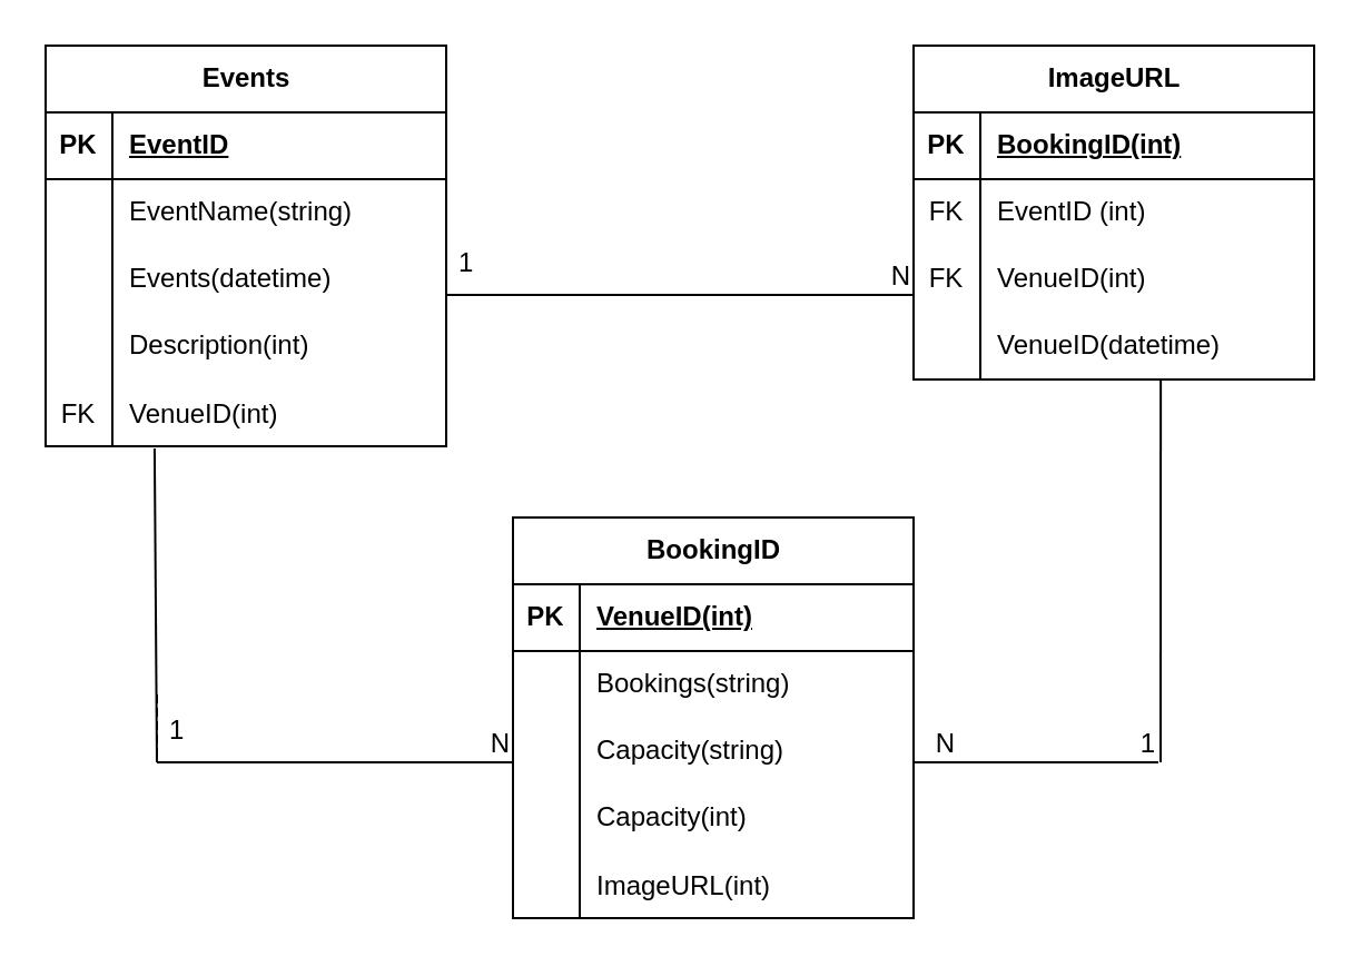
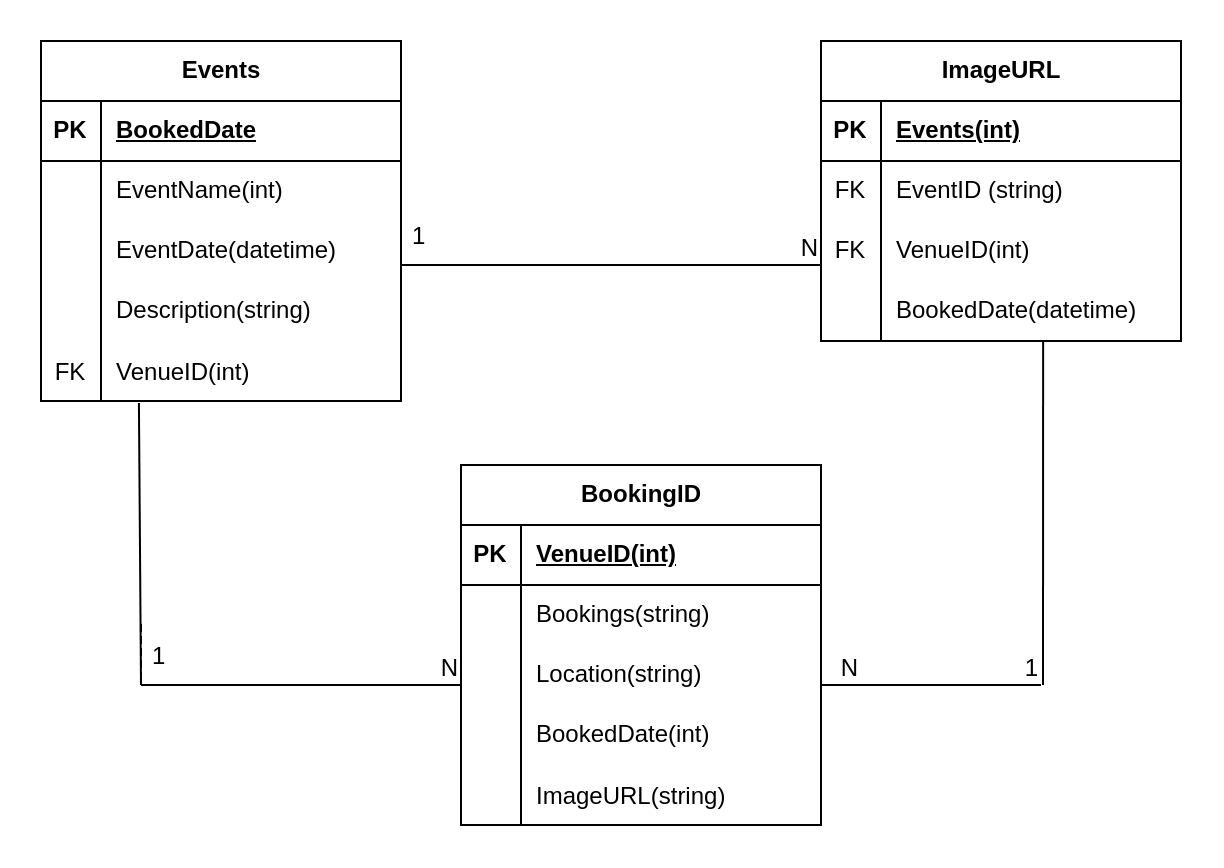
- <mxCell id="5" value="EventID" style="shape=partialRectangle;connectable=0;fillColor=none;top=0;left=0;bottom=0;right=0;align=left;spacingLeft=6;fontStyle=5;overflow=hidden;whiteSpace=wrap;html=1;" vertex="1" parent="3"><mxGeometry x="30" width="150" height="30" as="geometry"><mxRectangle width="150" height="30" as="alternateBounds" /></mxGeometry></mxCell>
+ <mxCell id="5" value="BookedDate" style="shape=partialRectangle;connectable=0;fillColor=none;top=0;left=0;bottom=0;right=0;align=left;spacingLeft=6;fontStyle=5;overflow=hidden;whiteSpace=wrap;html=1;" vertex="1" parent="3"><mxGeometry x="30" width="150" height="30" as="geometry"><mxRectangle width="150" height="30" as="alternateBounds" /></mxGeometry></mxCell>
- <mxCell id="21" value="BookingID(int)" style="shape=partialRectangle;connectable=0;fillColor=none;top=0;left=0;bottom=0;right=0;align=left;spacingLeft=6;fontStyle=5;overflow=hidden;whiteSpace=wrap;html=1;" vertex="1" parent="19"><mxGeometry x="30" width="150" height="30" as="geometry"><mxRectangle width="150" height="30" as="alternateBounds" /></mxGeometry></mxCell>
+ <mxCell id="21" value="Events(int)" style="shape=partialRectangle;connectable=0;fillColor=none;top=0;left=0;bottom=0;right=0;align=left;spacingLeft=6;fontStyle=5;overflow=hidden;whiteSpace=wrap;html=1;" vertex="1" parent="19"><mxGeometry x="30" width="150" height="30" as="geometry"><mxRectangle width="150" height="30" as="alternateBounds" /></mxGeometry></mxCell>
- <mxCell id="8" value="EventName(string)" style="shape=partialRectangle;connectable=0;fillColor=none;top=0;left=0;bottom=0;right=0;align=left;spacingLeft=6;overflow=hidden;whiteSpace=wrap;html=1;" vertex="1" parent="6"><mxGeometry x="30" width="150" height="30" as="geometry"><mxRectangle width="150" height="30" as="alternateBounds" /></mxGeometry></mxCell>
+ <mxCell id="8" value="EventName(int)" style="shape=partialRectangle;connectable=0;fillColor=none;top=0;left=0;bottom=0;right=0;align=left;spacingLeft=6;overflow=hidden;whiteSpace=wrap;html=1;" vertex="1" parent="6"><mxGeometry x="30" width="150" height="30" as="geometry"><mxRectangle width="150" height="30" as="alternateBounds" /></mxGeometry></mxCell>
- <mxCell id="24" value="EventID (int)" style="shape=partialRectangle;connectable=0;fillColor=none;top=0;left=0;bottom=0;right=0;align=left;spacingLeft=6;overflow=hidden;whiteSpace=wrap;html=1;" vertex="1" parent="22"><mxGeometry x="30" width="150" height="30" as="geometry"><mxRectangle width="150" height="30" as="alternateBounds" /></mxGeometry></mxCell>
+ <mxCell id="24" value="EventID (string)" style="shape=partialRectangle;connectable=0;fillColor=none;top=0;left=0;bottom=0;right=0;align=left;spacingLeft=6;overflow=hidden;whiteSpace=wrap;html=1;" vertex="1" parent="22"><mxGeometry x="30" width="150" height="30" as="geometry"><mxRectangle width="150" height="30" as="alternateBounds" /></mxGeometry></mxCell>
- <mxCell id="11" value="Events(datetime)" style="shape=partialRectangle;connectable=0;fillColor=none;top=0;left=0;bottom=0;right=0;align=left;spacingLeft=6;overflow=hidden;whiteSpace=wrap;html=1;" vertex="1" parent="9"><mxGeometry x="30" width="150" height="30" as="geometry"><mxRectangle width="150" height="30" as="alternateBounds" /></mxGeometry></mxCell>
+ <mxCell id="11" value="EventDate(datetime)" style="shape=partialRectangle;connectable=0;fillColor=none;top=0;left=0;bottom=0;right=0;align=left;spacingLeft=6;overflow=hidden;whiteSpace=wrap;html=1;" vertex="1" parent="9"><mxGeometry x="30" width="150" height="30" as="geometry"><mxRectangle width="150" height="30" as="alternateBounds" /></mxGeometry></mxCell>
- <mxCell id="14" value="Description(int)" style="shape=partialRectangle;connectable=0;fillColor=none;top=0;left=0;bottom=0;right=0;align=left;spacingLeft=6;overflow=hidden;whiteSpace=wrap;html=1;" vertex="1" parent="12"><mxGeometry x="30" width="150" height="30" as="geometry"><mxRectangle width="150" height="30" as="alternateBounds" /></mxGeometry></mxCell>
+ <mxCell id="14" value="Description(string)" style="shape=partialRectangle;connectable=0;fillColor=none;top=0;left=0;bottom=0;right=0;align=left;spacingLeft=6;overflow=hidden;whiteSpace=wrap;html=1;" vertex="1" parent="12"><mxGeometry x="30" width="150" height="30" as="geometry"><mxRectangle width="150" height="30" as="alternateBounds" /></mxGeometry></mxCell>
- <mxCell id="30" value="VenueID(datetime)" style="shape=partialRectangle;connectable=0;fillColor=none;top=0;left=0;bottom=0;right=0;align=left;spacingLeft=6;overflow=hidden;whiteSpace=wrap;html=1;" vertex="1" parent="28"><mxGeometry x="30" width="150" height="30" as="geometry"><mxRectangle width="150" height="30" as="alternateBounds" /></mxGeometry></mxCell>
+ <mxCell id="30" value="BookedDate(datetime)" style="shape=partialRectangle;connectable=0;fillColor=none;top=0;left=0;bottom=0;right=0;align=left;spacingLeft=6;overflow=hidden;whiteSpace=wrap;html=1;" vertex="1" parent="28"><mxGeometry x="30" width="150" height="30" as="geometry"><mxRectangle width="150" height="30" as="alternateBounds" /></mxGeometry></mxCell>
- <mxCell id="40" value="Capacity(string)" style="shape=partialRectangle;connectable=0;fillColor=none;top=0;left=0;bottom=0;right=0;align=left;spacingLeft=6;overflow=hidden;whiteSpace=wrap;html=1;" vertex="1" parent="38"><mxGeometry x="30" width="150" height="30" as="geometry"><mxRectangle width="150" height="30" as="alternateBounds" /></mxGeometry></mxCell>
+ <mxCell id="40" value="Location(string)" style="shape=partialRectangle;connectable=0;fillColor=none;top=0;left=0;bottom=0;right=0;align=left;spacingLeft=6;overflow=hidden;whiteSpace=wrap;html=1;" vertex="1" parent="38"><mxGeometry x="30" width="150" height="30" as="geometry"><mxRectangle width="150" height="30" as="alternateBounds" /></mxGeometry></mxCell>
- <mxCell id="43" value="Capacity(int)" style="shape=partialRectangle;connectable=0;fillColor=none;top=0;left=0;bottom=0;right=0;align=left;spacingLeft=6;overflow=hidden;whiteSpace=wrap;html=1;" vertex="1" parent="41"><mxGeometry x="30" width="150" height="30" as="geometry"><mxRectangle width="150" height="30" as="alternateBounds" /></mxGeometry></mxCell>
+ <mxCell id="43" value="BookedDate(int)" style="shape=partialRectangle;connectable=0;fillColor=none;top=0;left=0;bottom=0;right=0;align=left;spacingLeft=6;overflow=hidden;whiteSpace=wrap;html=1;" vertex="1" parent="41"><mxGeometry x="30" width="150" height="30" as="geometry"><mxRectangle width="150" height="30" as="alternateBounds" /></mxGeometry></mxCell>
- <mxCell id="46" value="ImageURL(int)" style="shape=partialRectangle;connectable=0;fillColor=none;top=0;left=0;bottom=0;right=0;align=left;spacingLeft=6;overflow=hidden;" vertex="1" parent="44"><mxGeometry x="30" width="150" height="30" as="geometry"><mxRectangle width="150" height="30" as="alternateBounds" /></mxGeometry></mxCell>
+ <mxCell id="46" value="ImageURL(string)" style="shape=partialRectangle;connectable=0;fillColor=none;top=0;left=0;bottom=0;right=0;align=left;spacingLeft=6;overflow=hidden;" vertex="1" parent="44"><mxGeometry x="30" width="150" height="30" as="geometry"><mxRectangle width="150" height="30" as="alternateBounds" /></mxGeometry></mxCell>
